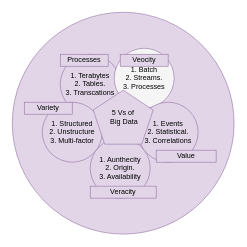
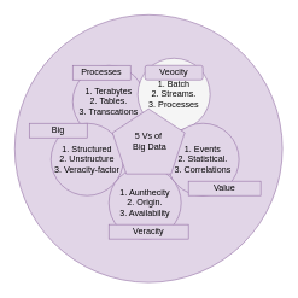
- <mxCell id="6" value="Veocity" style="rounded=0;whiteSpace=wrap;html=1;fillColor=#e1d5e7;strokeColor=#9673a6;" vertex="1" parent="1"><mxGeometry x="200" y="90" width="80" height="20" as="geometry" /></mxCell>
+ <mxCell id="6" value="Veocity" style="whiteSpace=wrap;html=1;fillColor=#e1d5e7;strokeColor=#9673a6;rounded=1;" vertex="1" parent="1"><mxGeometry x="200" y="90" width="80" height="20" as="geometry" /></mxCell>
- <mxCell id="8" value="Variety" style="rounded=0;whiteSpace=wrap;html=1;fillColor=#e1d5e7;strokeColor=#9673a6;" vertex="1" parent="1"><mxGeometry x="40" y="170" width="80" height="20" as="geometry" /></mxCell>
+ <mxCell id="8" value="Big" style="rounded=0;whiteSpace=wrap;html=1;fillColor=#e1d5e7;strokeColor=#9673a6;" vertex="1" parent="1"><mxGeometry x="40" y="170" width="80" height="20" as="geometry" /></mxCell>
- <mxCell id="7" value="1. Structured&lt;br&gt;2. Unstructure&lt;br&gt;3. Multi-factor" style="ellipse;whiteSpace=wrap;html=1;aspect=fixed;fillColor=#e1d5e7;strokeColor=#9673a6;" vertex="1" parent="1"><mxGeometry x="70" y="170" width="100" height="100" as="geometry" /></mxCell>
+ <mxCell id="7" value="1. Structured&lt;br&gt;2. Unstructure&lt;br&gt;3. Veracity-factor" style="ellipse;whiteSpace=wrap;html=1;aspect=fixed;fillColor=#e1d5e7;strokeColor=#9673a6;" vertex="1" parent="1"><mxGeometry x="70" y="170" width="100" height="100" as="geometry" /></mxCell>
